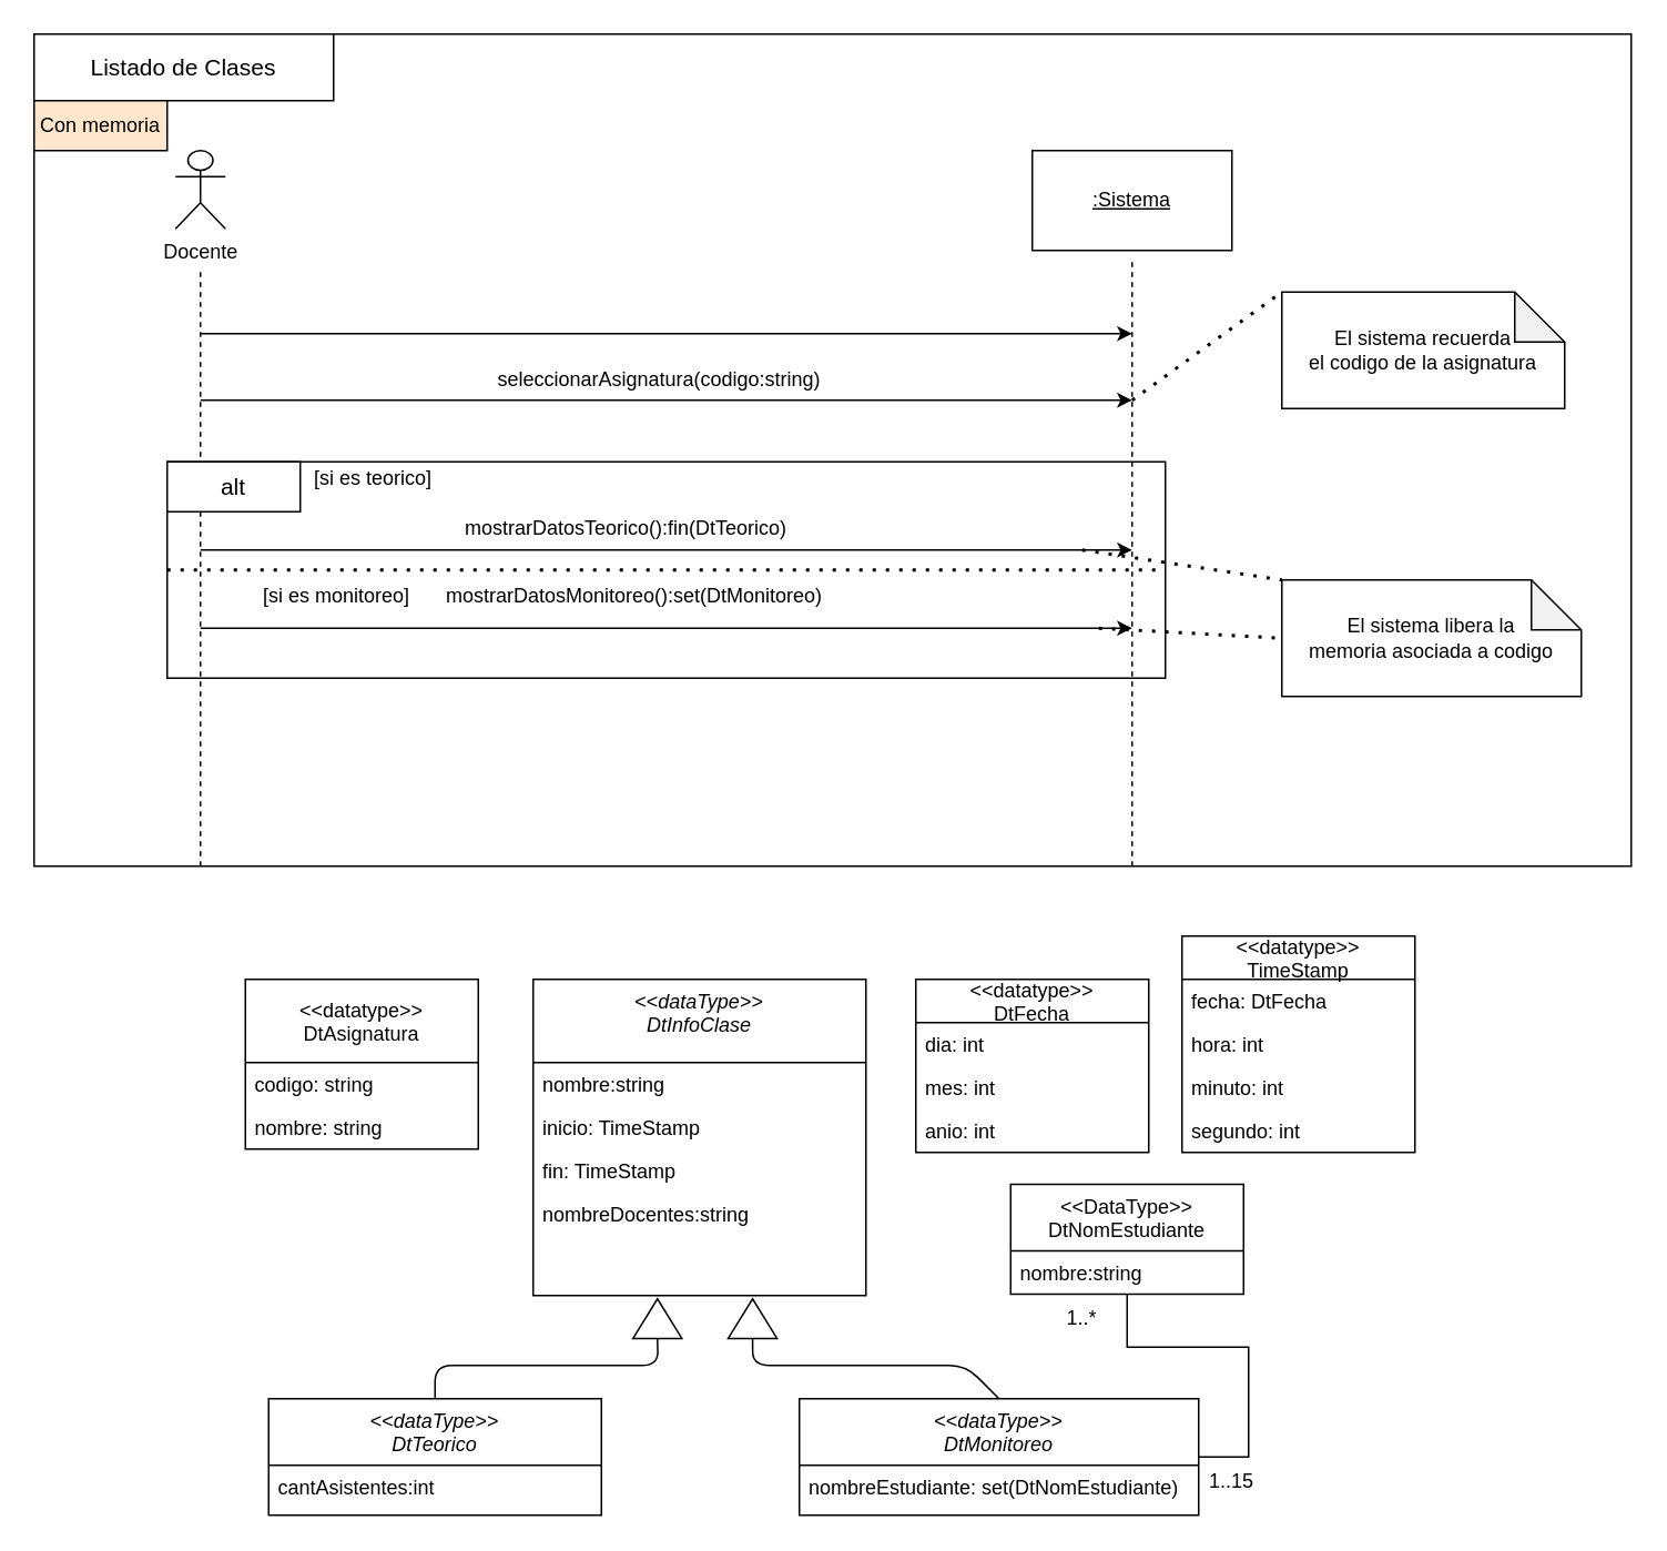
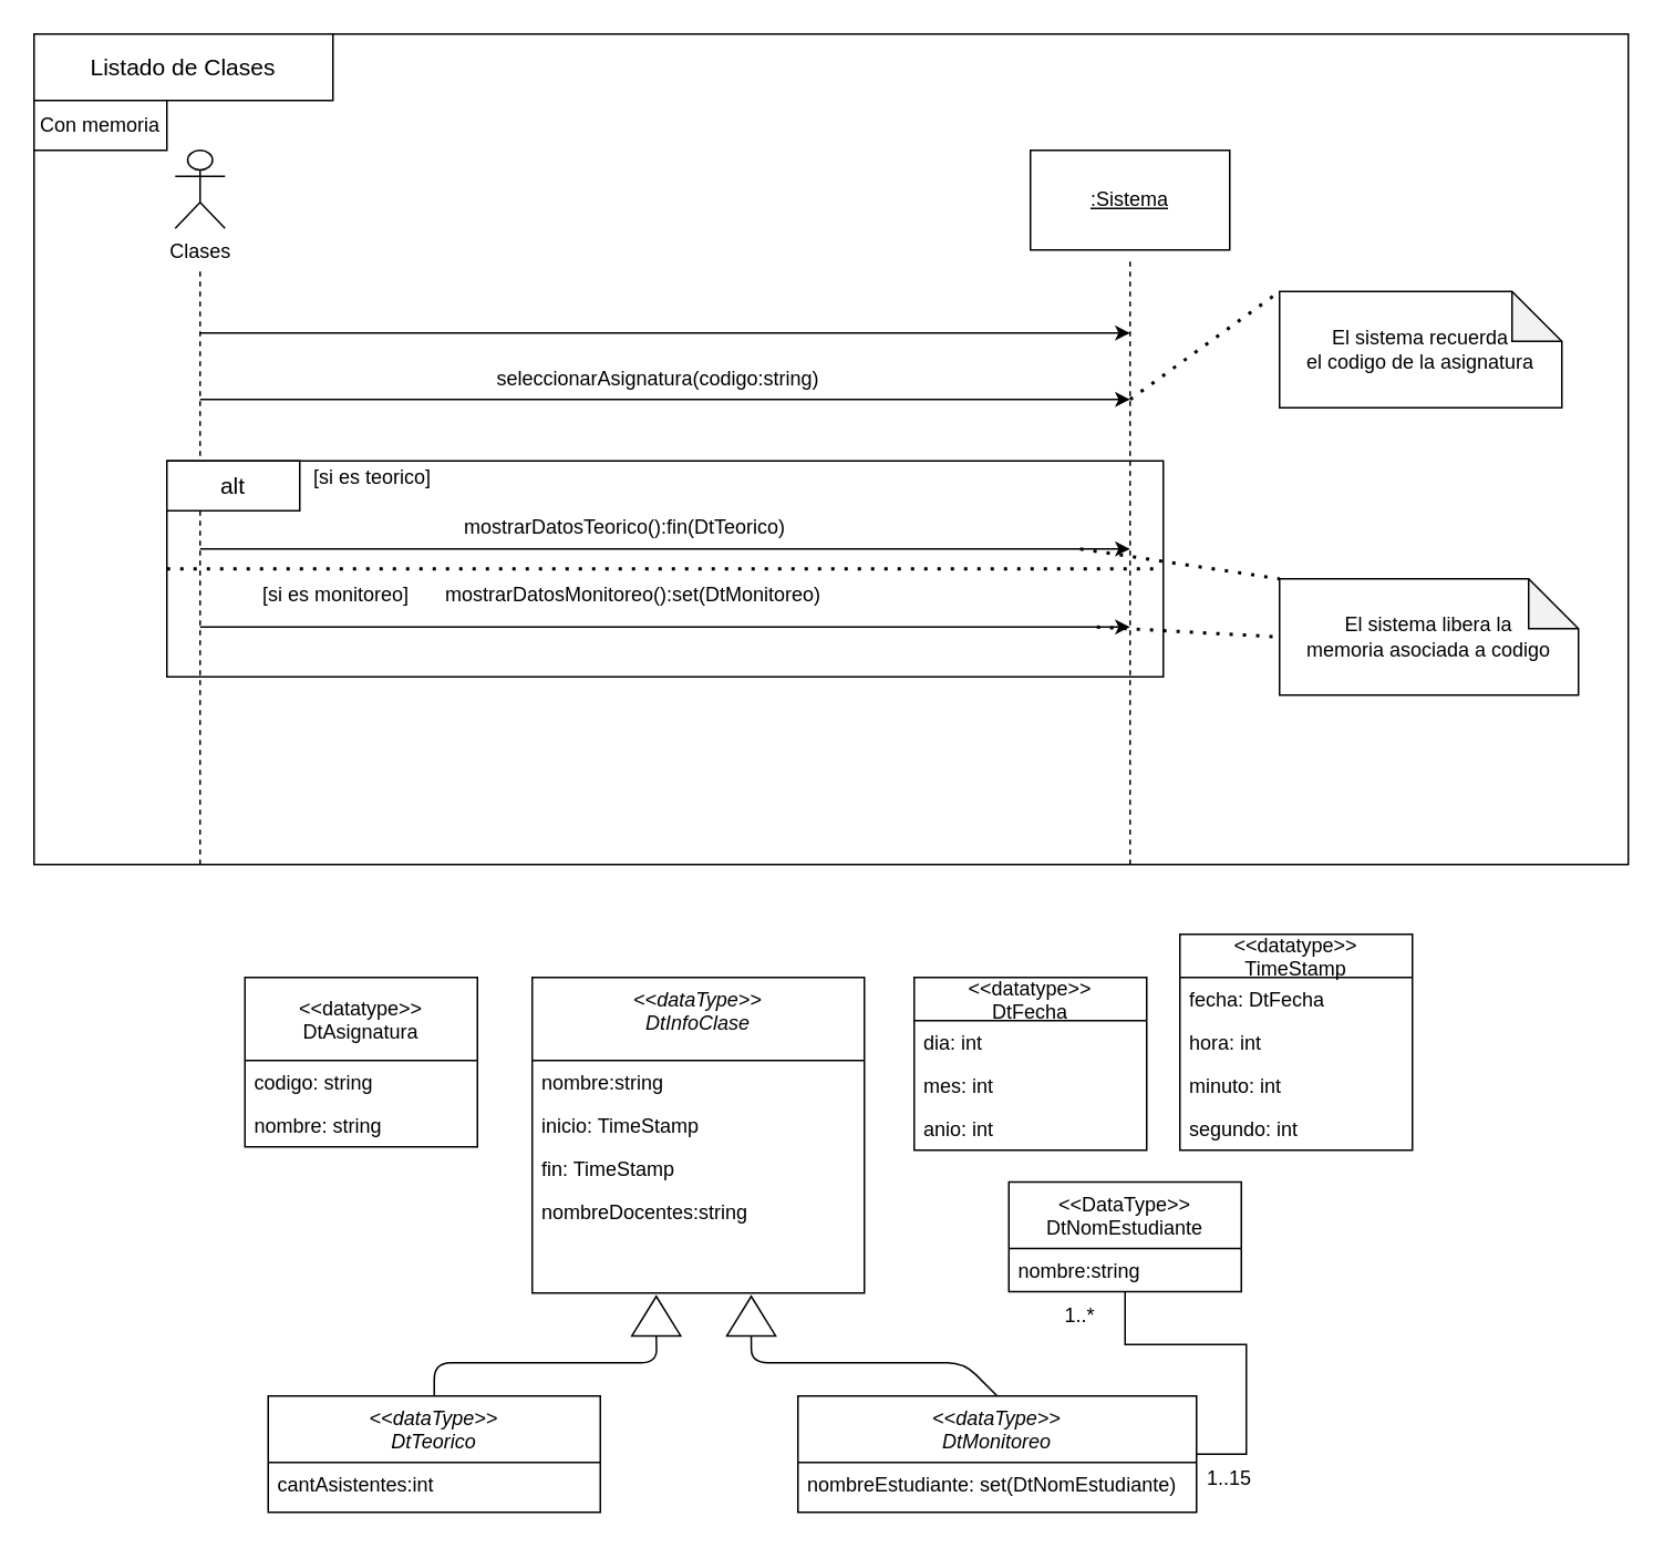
- <mxCell id="37" value="Con memoria" style="rounded=0;whiteSpace=wrap;html=1;fontSize=12;strokeWidth=1;fillColor=#ffe6cc;" vertex="1" parent="1"><mxGeometry x="20" y="60" width="80" height="30" as="geometry" /></mxCell>
+ <mxCell id="37" value="Con memoria" style="rounded=0;whiteSpace=wrap;html=1;fontSize=12;strokeWidth=1;" vertex="1" parent="1"><mxGeometry x="20" y="60" width="80" height="30" as="geometry" /></mxCell>
- <mxCell id="12" value="Docente" style="shape=umlActor;verticalLabelPosition=bottom;verticalAlign=top;html=1;outlineConnect=0;" parent="1" vertex="1"><mxGeometry x="105" y="90" width="30" height="47" as="geometry" /></mxCell>
+ <mxCell id="12" value="Clases" style="shape=umlActor;verticalLabelPosition=bottom;verticalAlign=top;html=1;outlineConnect=0;" parent="1" vertex="1"><mxGeometry x="105" y="90" width="30" height="47" as="geometry" /></mxCell>
